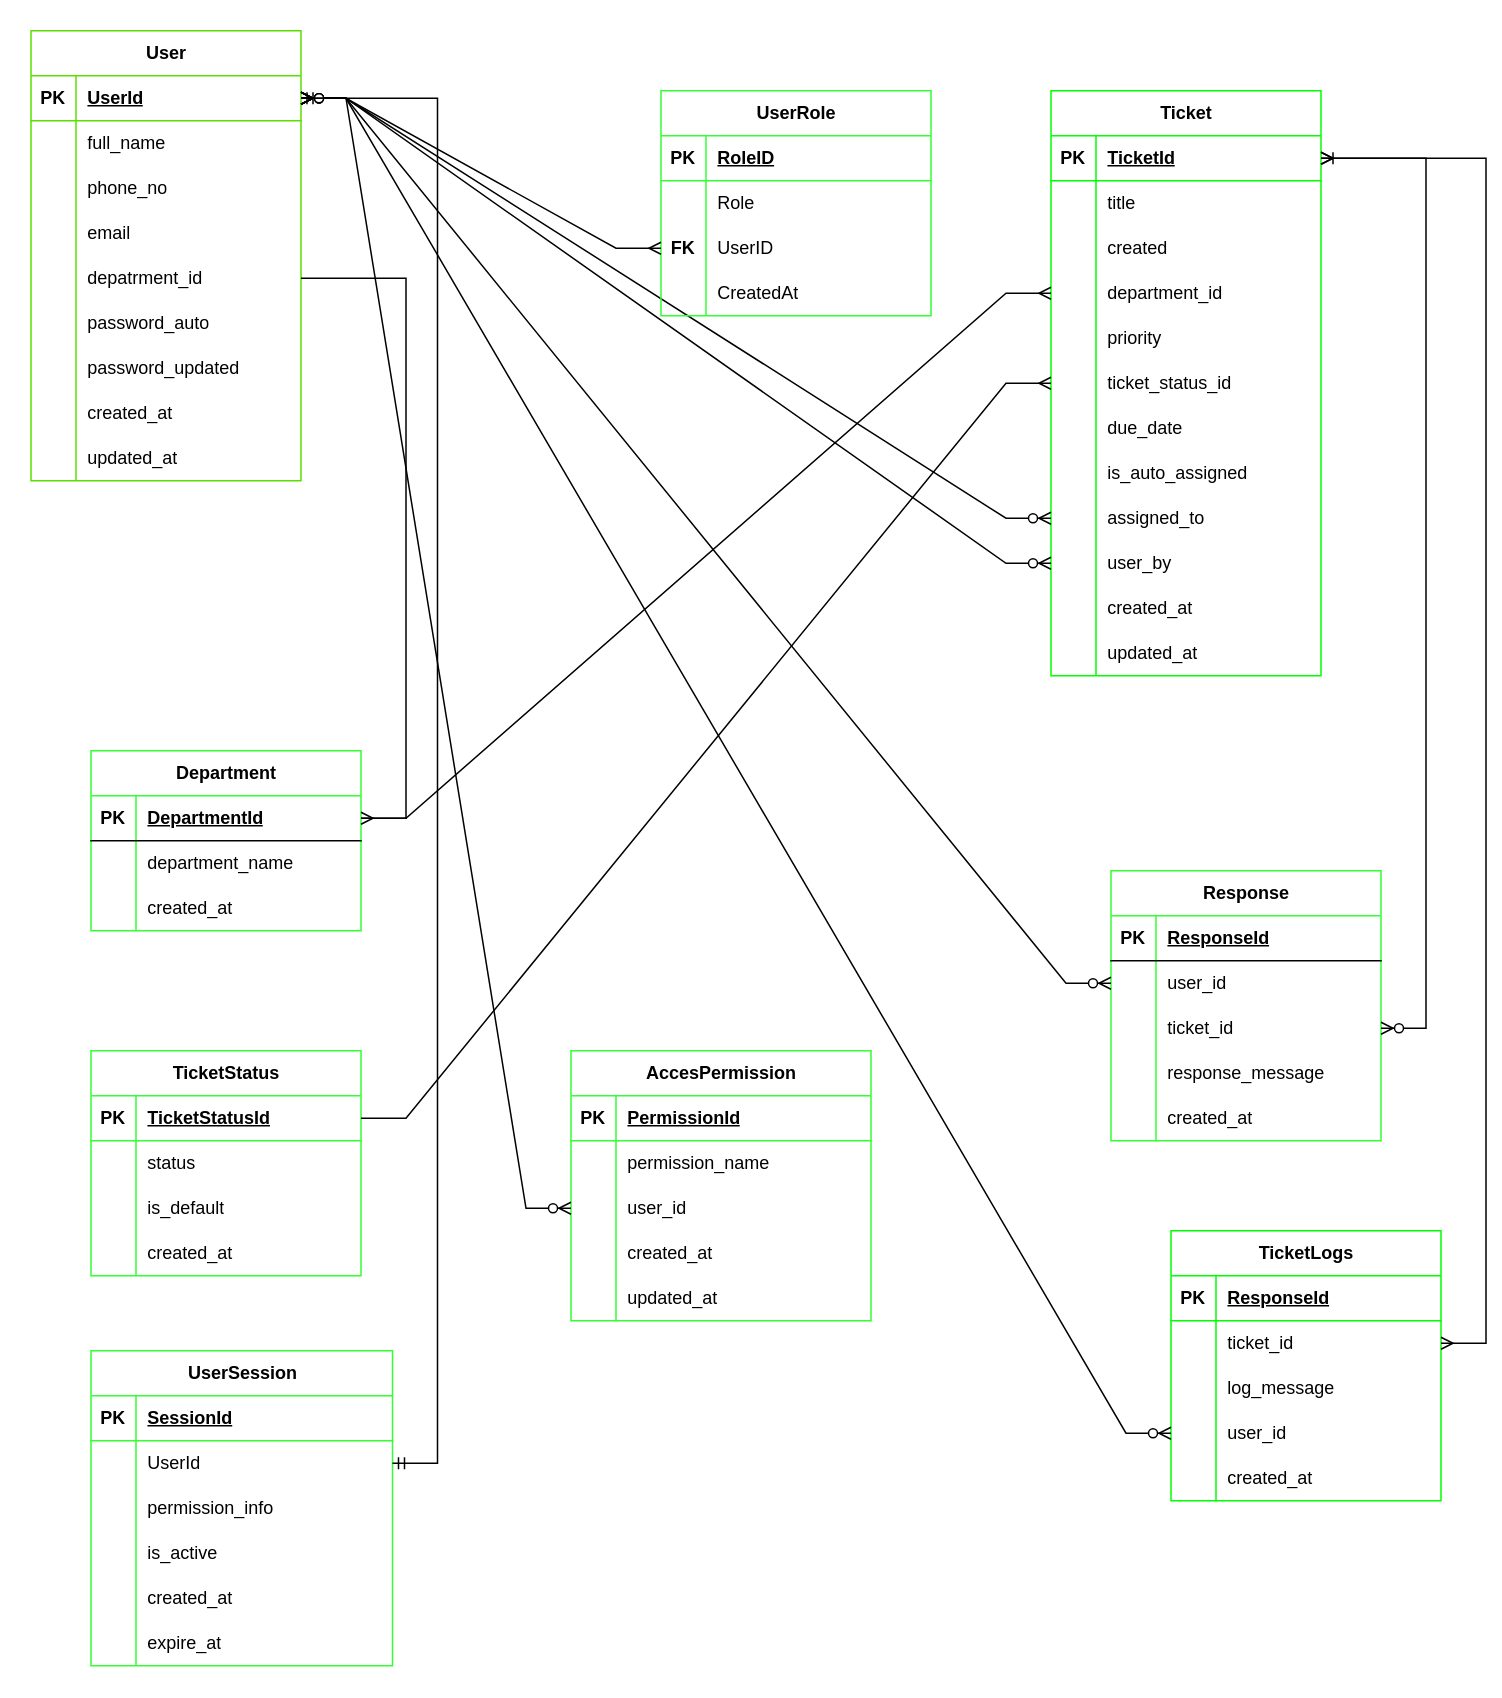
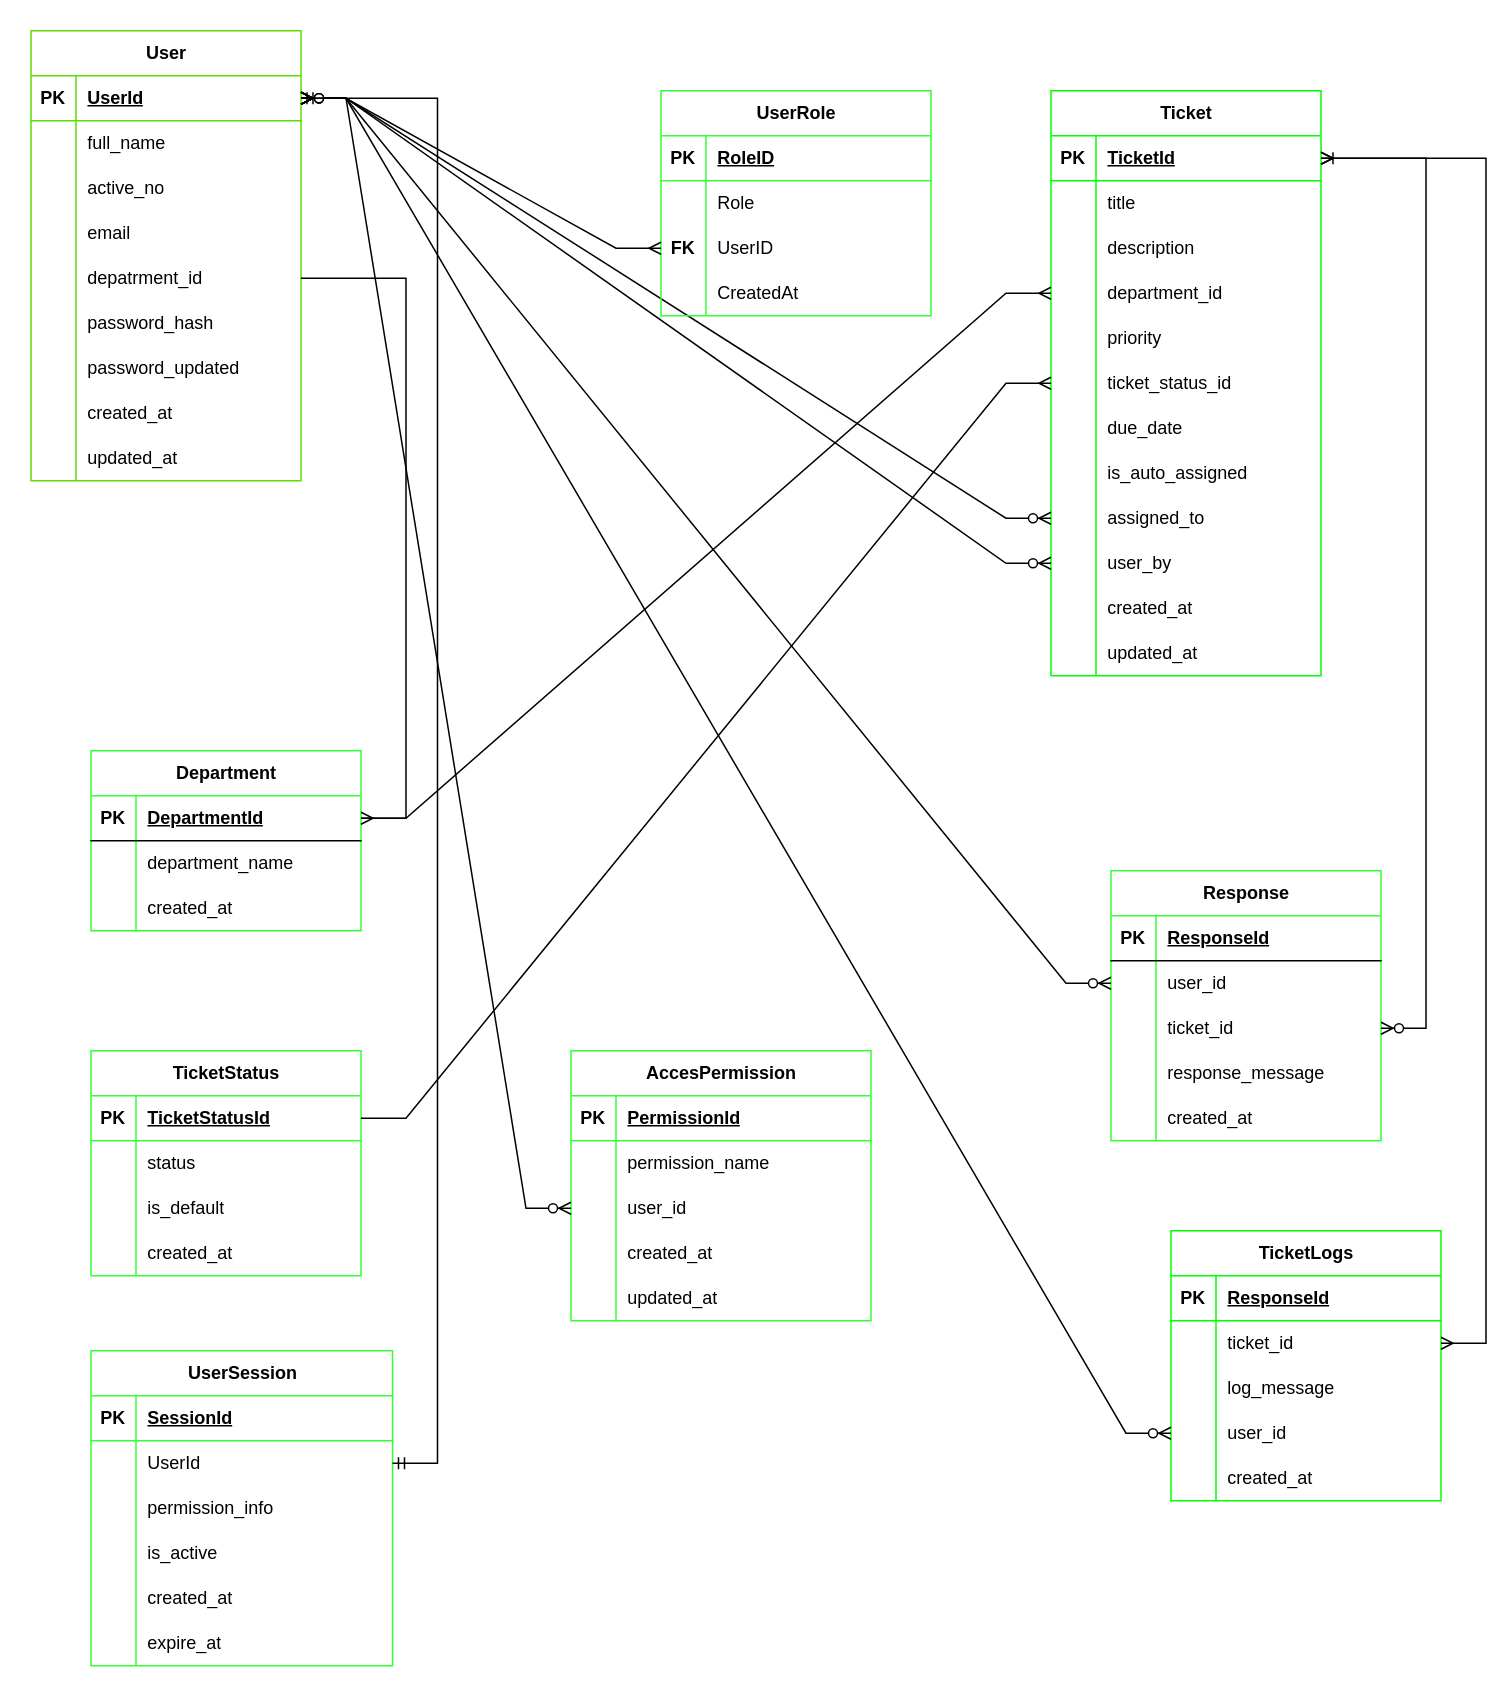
- <mxCell id="11" value="phone_no" style="shape=partialRectangle;connectable=0;fillColor=none;top=0;left=0;bottom=0;right=0;align=left;spacingLeft=6;overflow=hidden;whiteSpace=wrap;html=1;swimlaneFillColor=none;strokeColor=#5ae000;" vertex="1" parent="9"><mxGeometry x="30" width="150" height="30" as="geometry"><mxRectangle width="150" height="30" as="alternateBounds" /></mxGeometry></mxCell>
+ <mxCell id="11" value="active_no" style="shape=partialRectangle;connectable=0;fillColor=none;top=0;left=0;bottom=0;right=0;align=left;spacingLeft=6;overflow=hidden;whiteSpace=wrap;html=1;swimlaneFillColor=none;strokeColor=#5ae000;" vertex="1" parent="9"><mxGeometry x="30" width="150" height="30" as="geometry"><mxRectangle width="150" height="30" as="alternateBounds" /></mxGeometry></mxCell>
- <mxCell id="56" value="created" style="shape=partialRectangle;connectable=0;fillColor=none;top=0;left=0;bottom=0;right=0;align=left;spacingLeft=6;overflow=hidden;whiteSpace=wrap;html=1;strokeColor=#00FF00;" vertex="1" parent="54"><mxGeometry x="30" width="150" height="30" as="geometry"><mxRectangle width="150" height="30" as="alternateBounds" /></mxGeometry></mxCell>
+ <mxCell id="56" value="description" style="shape=partialRectangle;connectable=0;fillColor=none;top=0;left=0;bottom=0;right=0;align=left;spacingLeft=6;overflow=hidden;whiteSpace=wrap;html=1;strokeColor=#00FF00;" vertex="1" parent="54"><mxGeometry x="30" width="150" height="30" as="geometry"><mxRectangle width="150" height="30" as="alternateBounds" /></mxGeometry></mxCell>
- <mxCell id="20" value="password_auto" style="shape=partialRectangle;connectable=0;fillColor=none;top=0;left=0;bottom=0;right=0;align=left;spacingLeft=6;overflow=hidden;whiteSpace=wrap;html=1;swimlaneFillColor=none;strokeColor=#5ae000;" vertex="1" parent="18"><mxGeometry x="30" width="150" height="30" as="geometry"><mxRectangle width="150" height="30" as="alternateBounds" /></mxGeometry></mxCell>
+ <mxCell id="20" value="password_hash" style="shape=partialRectangle;connectable=0;fillColor=none;top=0;left=0;bottom=0;right=0;align=left;spacingLeft=6;overflow=hidden;whiteSpace=wrap;html=1;swimlaneFillColor=none;strokeColor=#5ae000;" vertex="1" parent="18"><mxGeometry x="30" width="150" height="30" as="geometry"><mxRectangle width="150" height="30" as="alternateBounds" /></mxGeometry></mxCell>
